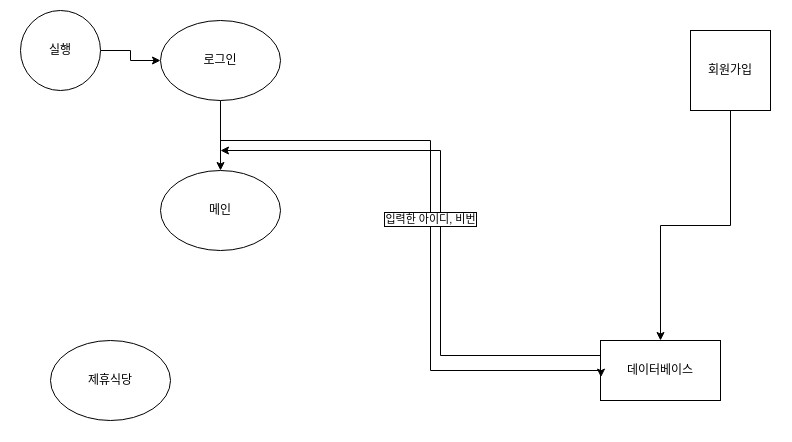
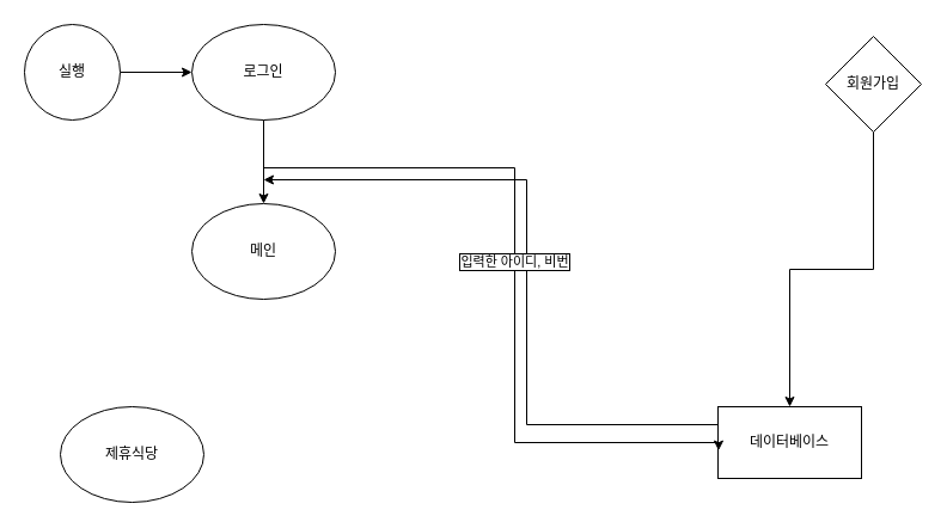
- <mxCell id="10" value="실행" style="ellipse;whiteSpace=wrap;html=1;aspect=fixed;" vertex="1" parent="1"><mxGeometry x="20" y="10" width="80" height="80" as="geometry" /></mxCell>
+ <mxCell id="10" value="실행" style="ellipse;whiteSpace=wrap;html=1;aspect=fixed;" vertex="1" parent="1"><mxGeometry x="20" y="20" width="80" height="80" as="geometry" /></mxCell>
- <mxCell id="12" value="회원가입" style="whiteSpace=wrap;html=1;aspect=fixed;" vertex="1" parent="1"><mxGeometry x="690" y="30" width="80" height="80" as="geometry" /></mxCell>
+ <mxCell id="12" value="회원가입" style="rhombus;whiteSpace=wrap;html=1;aspect=fixed;" vertex="1" parent="1"><mxGeometry x="690" y="30" width="80" height="80" as="geometry" /></mxCell>
